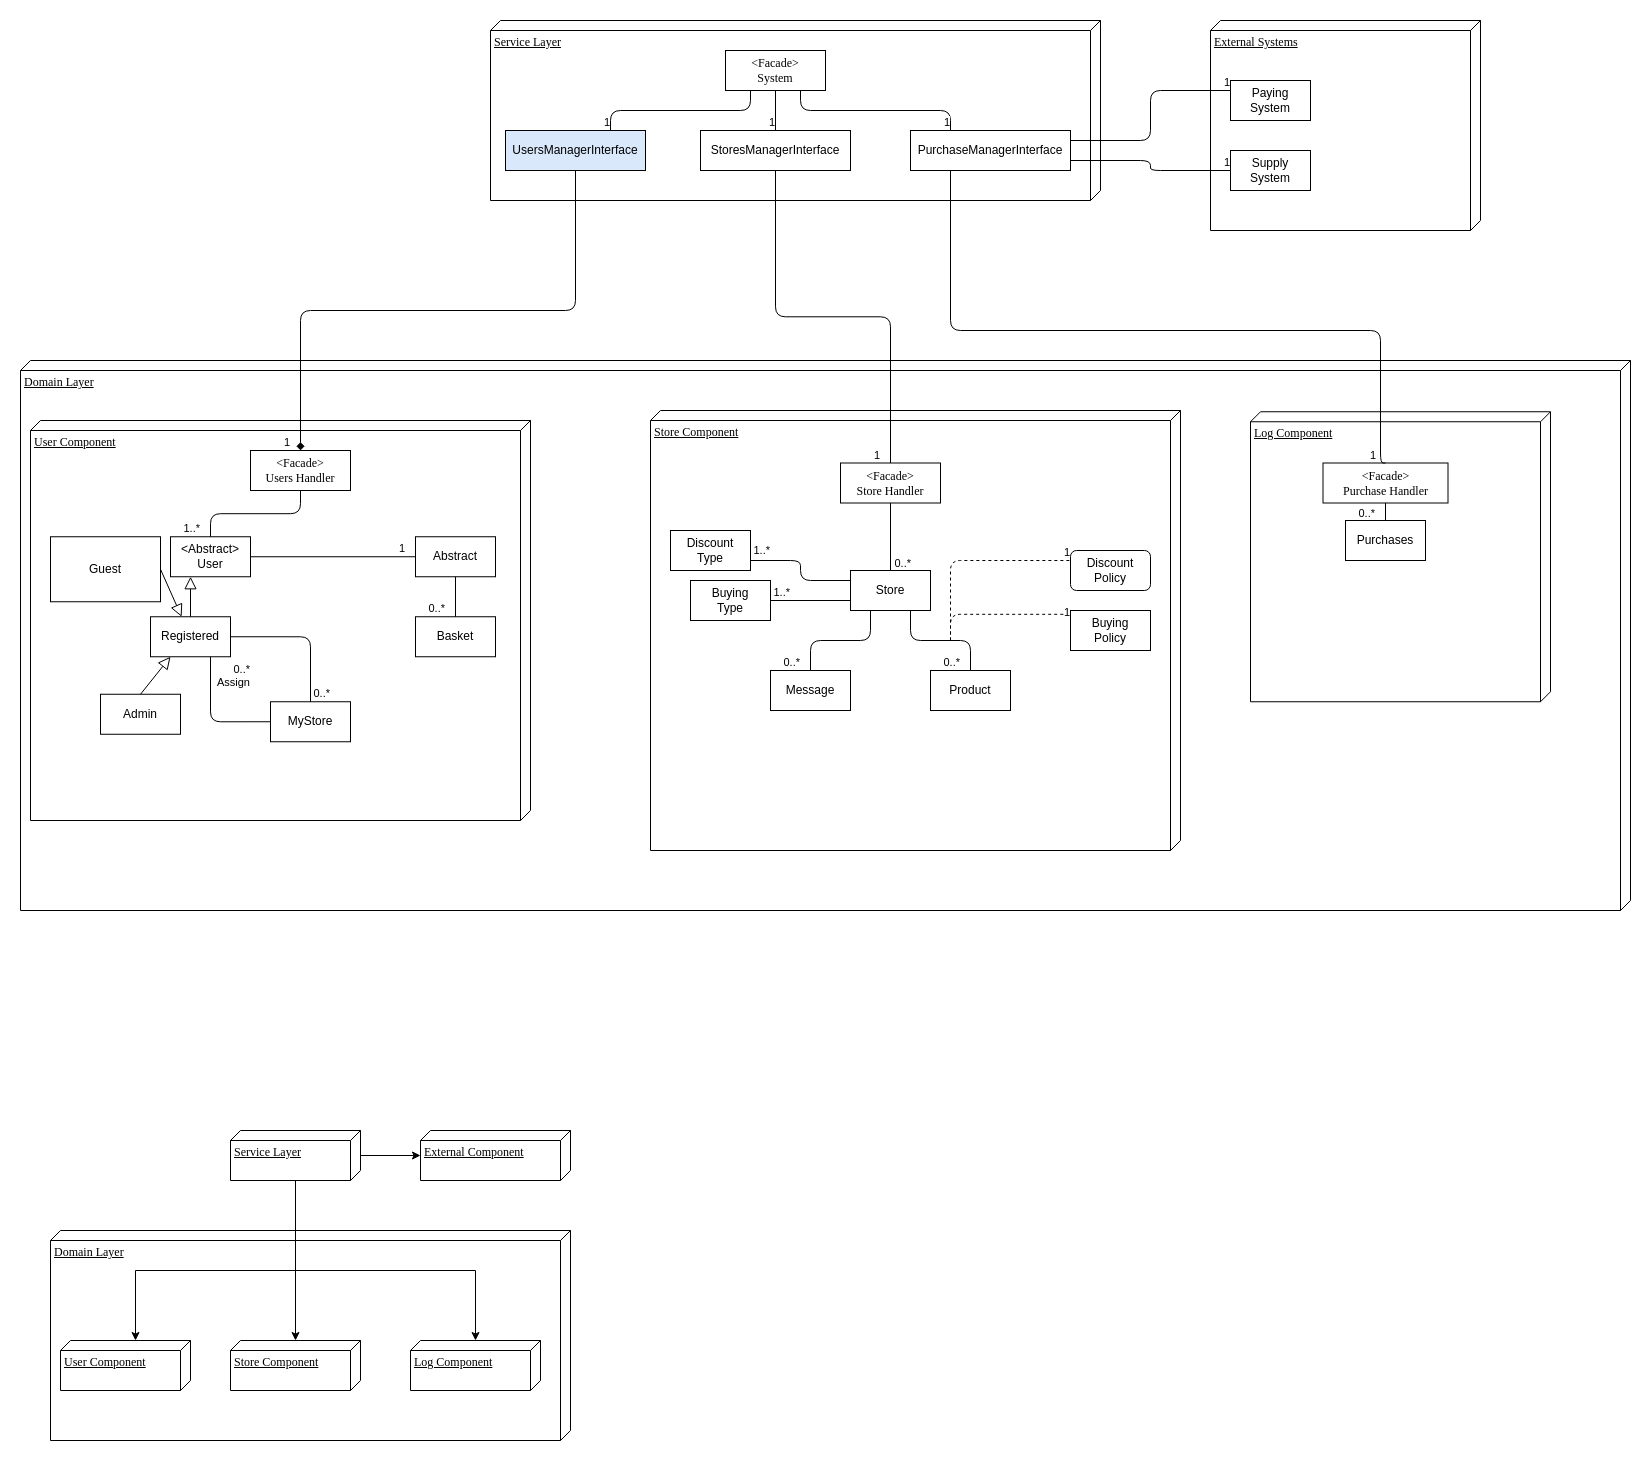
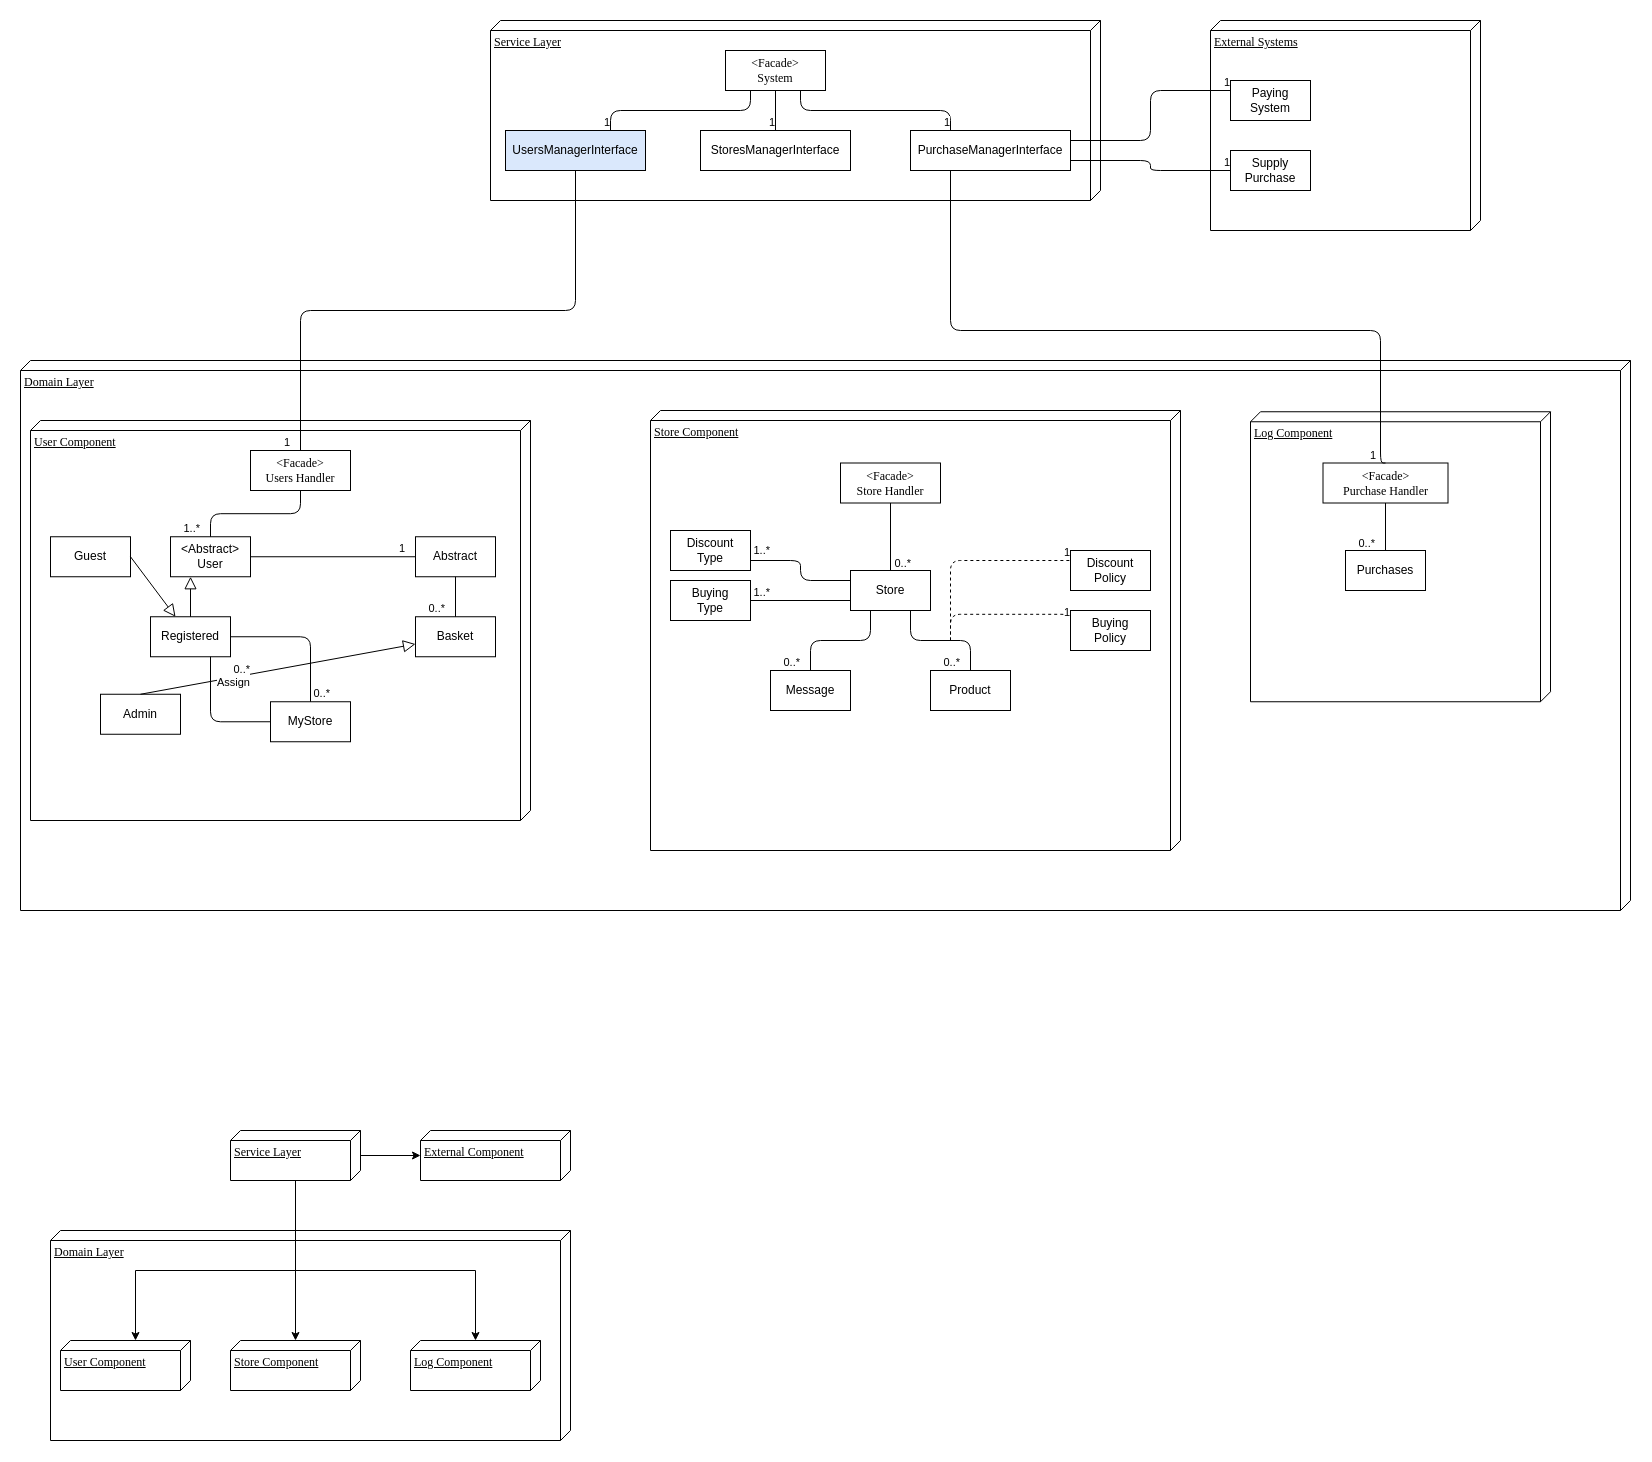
- <mxCell id="5" value="Supply&lt;br&gt;System" style="rounded=0;whiteSpace=wrap;html=1;" parent="1" vertex="1"><mxGeometry x="1230" y="150" width="80" height="40" as="geometry" /></mxCell>
+ <mxCell id="5" value="Supply&lt;br&gt;Purchase" style="rounded=0;whiteSpace=wrap;html=1;" parent="1" vertex="1"><mxGeometry x="1230" y="150" width="80" height="40" as="geometry" /></mxCell>
- <mxCell id="42" value="" style="endArrow=none;html=1;edgeStyle=orthogonalEdgeStyle;exitX=0.5;exitY=1;exitDx=0;exitDy=0;entryX=0.5;entryY=0;entryDx=0;entryDy=0;" edge="1" parent="1" source="8" target="32"><mxGeometry relative="1" as="geometry"><mxPoint x="260" y="566.25" as="sourcePoint" /><mxPoint x="425" y="566.25" as="targetPoint" /></mxGeometry></mxCell>
- <mxCell id="43" value="1" style="edgeLabel;resizable=0;html=1;align=right;verticalAlign=bottom;" connectable="0" vertex="1" parent="42"><mxGeometry x="1" relative="1" as="geometry"><mxPoint x="-10" as="offset" /></mxGeometry></mxCell>
- <mxCell id="44" value="" style="endArrow=diamond;html=1;edgeStyle=orthogonalEdgeStyle;exitX=0.5;exitY=1;exitDx=0;exitDy=0;entryX=0.5;entryY=0;entryDx=0;entryDy=0;" edge="1" parent="1" source="9" target="31"><mxGeometry relative="1" as="geometry"><mxPoint x="645" y="230" as="sourcePoint" /><mxPoint x="1090" y="472.5" as="targetPoint" /></mxGeometry></mxCell>
+ <mxCell id="44" value="" style="endArrow=none;html=1;edgeStyle=orthogonalEdgeStyle;exitX=0.5;exitY=1;exitDx=0;exitDy=0;entryX=0.5;entryY=0;entryDx=0;entryDy=0;" edge="1" parent="1" source="9" target="31"><mxGeometry relative="1" as="geometry"><mxPoint x="645" y="230" as="sourcePoint" /><mxPoint x="1090" y="472.5" as="targetPoint" /></mxGeometry></mxCell>
- <mxCell id="47" value="Purchases" style="rounded=0;whiteSpace=wrap;html=1;" parent="1" vertex="1"><mxGeometry x="1345" y="520" width="80" height="40" as="geometry" /></mxCell>
+ <mxCell id="47" value="Purchases" style="rounded=0;whiteSpace=wrap;html=1;" parent="1" vertex="1"><mxGeometry x="1345" y="550" width="80" height="40" as="geometry" /></mxCell>
- <mxCell id="18" value="Guest" style="rounded=0;whiteSpace=wrap;html=1;" parent="1" vertex="1"><mxGeometry x="50" y="536.25" width="110" height="65" as="geometry" /></mxCell>
+ <mxCell id="18" value="Guest" style="rounded=0;whiteSpace=wrap;html=1;" parent="1" vertex="1"><mxGeometry x="50" y="536.25" width="80" height="40" as="geometry" /></mxCell>
- <mxCell id="77" value="Discount&lt;br&gt;Policy" style="whiteSpace=wrap;html=1;rounded=1;" vertex="1" parent="1"><mxGeometry x="1070" y="550" width="80" height="40" as="geometry" /></mxCell>
+ <mxCell id="77" value="Discount&lt;br&gt;Policy" style="rounded=0;whiteSpace=wrap;html=1;" vertex="1" parent="1"><mxGeometry x="1070" y="550" width="80" height="40" as="geometry" /></mxCell>
- <mxCell id="37" value="Buying&lt;br&gt;Type" style="rounded=0;whiteSpace=wrap;html=1;" parent="1" vertex="1"><mxGeometry x="690" y="580" width="80" height="40" as="geometry" /></mxCell>
+ <mxCell id="37" value="Buying&lt;br&gt;Type" style="rounded=0;whiteSpace=wrap;html=1;" parent="1" vertex="1"><mxGeometry x="670" y="580" width="80" height="40" as="geometry" /></mxCell>
- <mxCell id="23" value="" style="endArrow=block;endSize=10;endFill=0;html=1;entryX=0.25;entryY=1;entryDx=0;entryDy=0;exitX=0.5;exitY=0;exitDx=0;exitDy=0;" parent="1" source="20" target="17" edge="1"><mxGeometry width="160" relative="1" as="geometry"><mxPoint x="140" y="626.25" as="sourcePoint" /><mxPoint x="260" y="586.25" as="targetPoint" /></mxGeometry></mxCell>
+ <mxCell id="23" value="" style="endArrow=block;endSize=10;endFill=0;html=1;exitX=0.5;exitY=0;exitDx=0;exitDy=0;" parent="1" source="20" target="25" edge="1"><mxGeometry width="160" relative="1" as="geometry"><mxPoint x="140" y="626.25" as="sourcePoint" /><mxPoint x="260" y="586.25" as="targetPoint" /></mxGeometry></mxCell>
